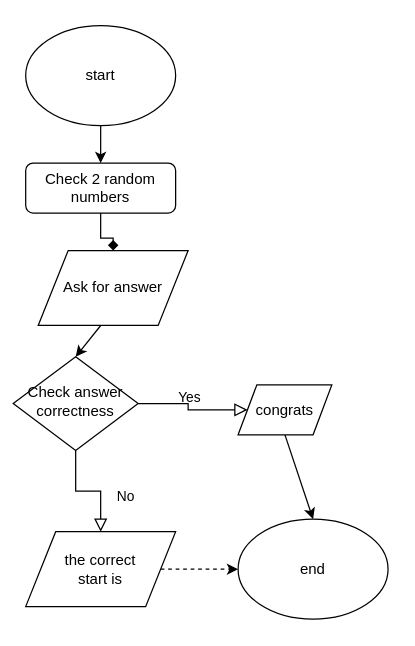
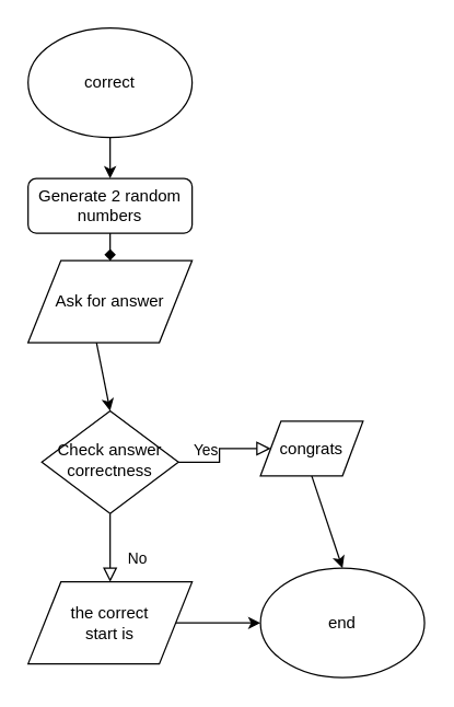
- <mxCell id="8" value="start" style="ellipse;whiteSpace=wrap;html=1;" vertex="1" parent="1"><mxGeometry x="20" y="20" width="120" height="80" as="geometry" /></mxCell>
+ <mxCell id="8" value="correct" style="ellipse;whiteSpace=wrap;html=1;" vertex="1" parent="1"><mxGeometry x="20" y="20" width="120" height="80" as="geometry" /></mxCell>
- <mxCell id="3" value="Check 2 random numbers" style="rounded=1;whiteSpace=wrap;html=1;fontSize=12;glass=0;strokeWidth=1;shadow=0;" parent="1" vertex="1"><mxGeometry x="20" y="130" width="120" height="40" as="geometry" /></mxCell>
+ <mxCell id="3" value="Generate 2 random numbers" style="rounded=1;whiteSpace=wrap;html=1;fontSize=12;glass=0;strokeWidth=1;shadow=0;" parent="1" vertex="1"><mxGeometry x="20" y="130" width="120" height="40" as="geometry" /></mxCell>
- <mxCell id="9" value="Ask for answer" style="shape=parallelogram;perimeter=parallelogramPerimeter;whiteSpace=wrap;html=1;" vertex="1" parent="1"><mxGeometry x="30" y="200" width="120" height="60" as="geometry" /></mxCell>
+ <mxCell id="9" value="Ask for answer" style="shape=parallelogram;perimeter=parallelogramPerimeter;whiteSpace=wrap;html=1;" vertex="1" parent="1"><mxGeometry x="20" y="190" width="120" height="60" as="geometry" /></mxCell>
- <mxCell id="6" value="Check answer correctness" style="rhombus;whiteSpace=wrap;html=1;shadow=0;fontFamily=Helvetica;fontSize=12;align=center;strokeWidth=1;spacing=6;spacingTop=-4;" parent="1" vertex="1"><mxGeometry x="10" y="285" width="100" height="75" as="geometry" /></mxCell>
+ <mxCell id="6" value="Check answer correctness" style="rhombus;whiteSpace=wrap;html=1;shadow=0;fontFamily=Helvetica;fontSize=12;align=center;strokeWidth=1;spacing=6;spacingTop=-4;" parent="1" vertex="1"><mxGeometry x="30" y="300" width="100" height="75" as="geometry" /></mxCell>
- <mxCell id="12" value="" style="endArrow=classic;html=1;exitX=1;exitY=0.5;exitDx=0;exitDy=0;entryX=0;entryY=0.5;entryDx=0;entryDy=0;dashed=1;" edge="1" parent="1" source="15" target="11"><mxGeometry width="50" height="50" relative="1" as="geometry"><mxPoint x="140" y="455" as="sourcePoint" /><mxPoint x="190" y="430" as="targetPoint" /></mxGeometry></mxCell>
+ <mxCell id="12" value="" style="endArrow=classic;html=1;exitX=1;exitY=0.5;exitDx=0;exitDy=0;entryX=0;entryY=0.5;entryDx=0;entryDy=0;" edge="1" parent="1" source="15" target="11"><mxGeometry width="50" height="50" relative="1" as="geometry"><mxPoint x="140" y="455" as="sourcePoint" /><mxPoint x="190" y="430" as="targetPoint" /></mxGeometry></mxCell>
